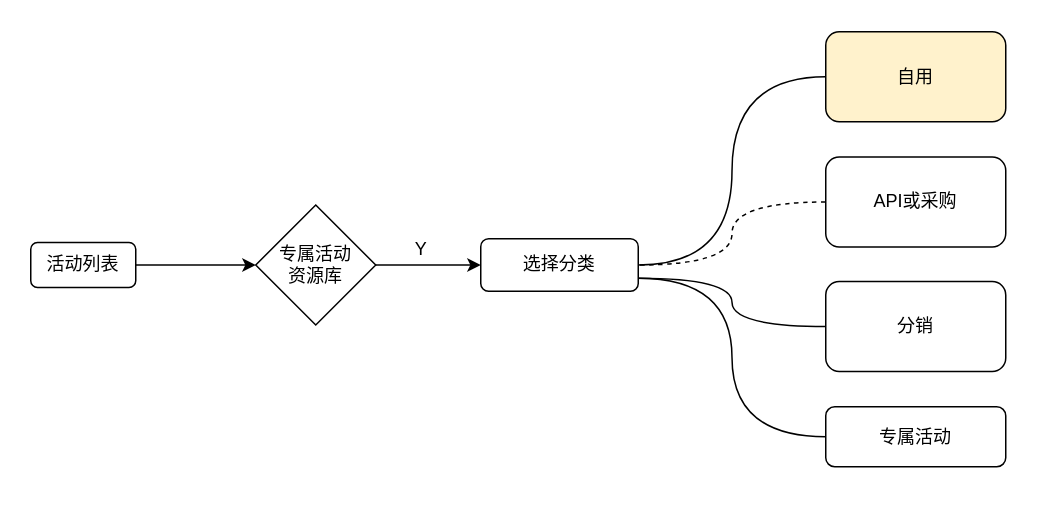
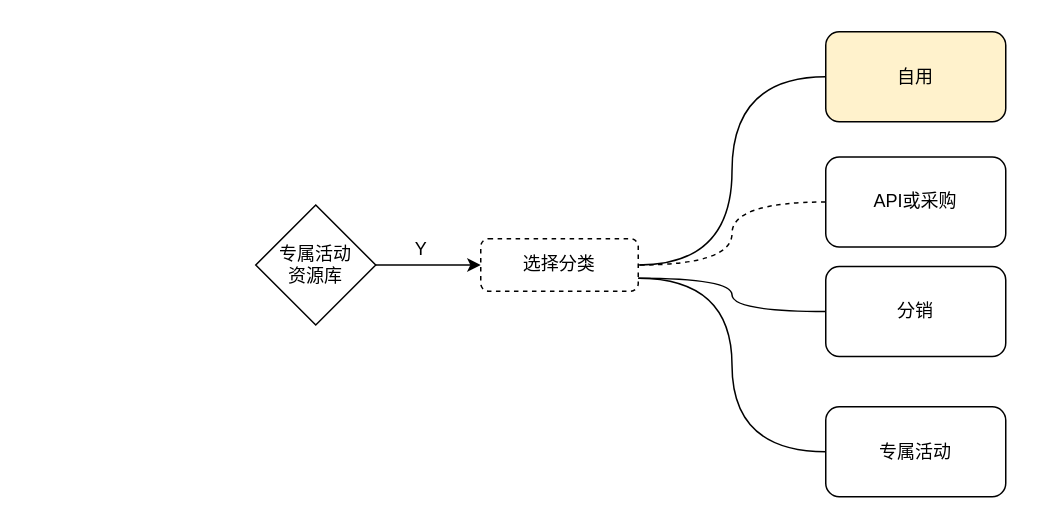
- <mxCell id="3" value="活动列表" style="rounded=1;whiteSpace=wrap;html=1;shadow=0;fillColor=default;" parent="1" vertex="1"><mxGeometry x="20" y="161" width="70" height="30" as="geometry" /></mxCell>
- <mxCell id="2" value="" style="edgeStyle=orthogonalEdgeStyle;rounded=0;orthogonalLoop=1;jettySize=auto;html=1;" edge="1" parent="1" source="3" target="15"><mxGeometry relative="1" as="geometry" /></mxCell>
- <mxCell id="5" value="选择分类" style="whiteSpace=wrap;html=1;rounded=1;shadow=0;" parent="1" vertex="1"><mxGeometry x="320" y="158.5" width="105" height="35" as="geometry" /></mxCell>
+ <mxCell id="5" value="选择分类" style="whiteSpace=wrap;html=1;rounded=1;shadow=0;dashed=1;" parent="1" vertex="1"><mxGeometry x="320" y="158.5" width="105" height="35" as="geometry" /></mxCell>
- <mxCell id="7" value="分销" style="rounded=1;whiteSpace=wrap;html=1;shadow=0;" parent="1" vertex="1"><mxGeometry x="550" y="187" width="120" height="60" as="geometry" /></mxCell>
+ <mxCell id="7" value="分销" style="rounded=1;whiteSpace=wrap;html=1;shadow=0;" parent="1" vertex="1"><mxGeometry x="550" y="177" width="120" height="60" as="geometry" /></mxCell>
- <mxCell id="11" value="专属活动" style="rounded=1;whiteSpace=wrap;html=1;shadow=0;" parent="1" vertex="1"><mxGeometry x="550" y="270.5" width="120" height="40" as="geometry" /></mxCell>
+ <mxCell id="11" value="专属活动" style="rounded=1;whiteSpace=wrap;html=1;shadow=0;" parent="1" vertex="1"><mxGeometry x="550" y="270.5" width="120" height="60" as="geometry" /></mxCell>
